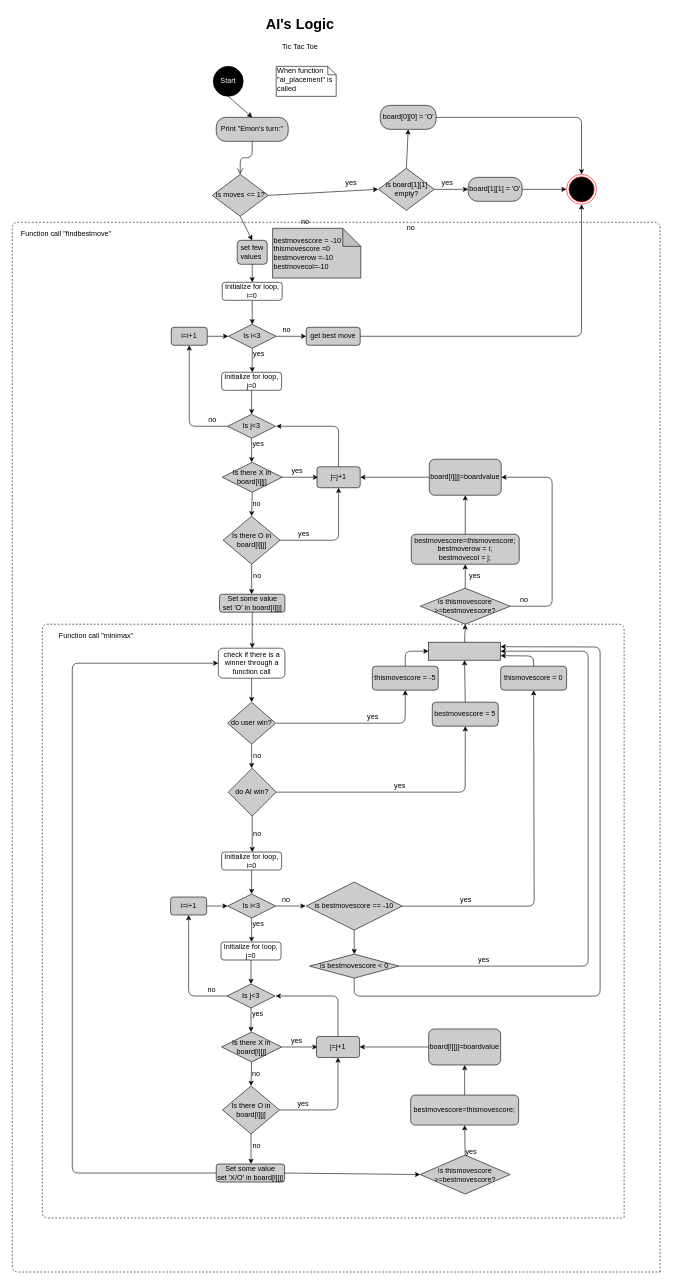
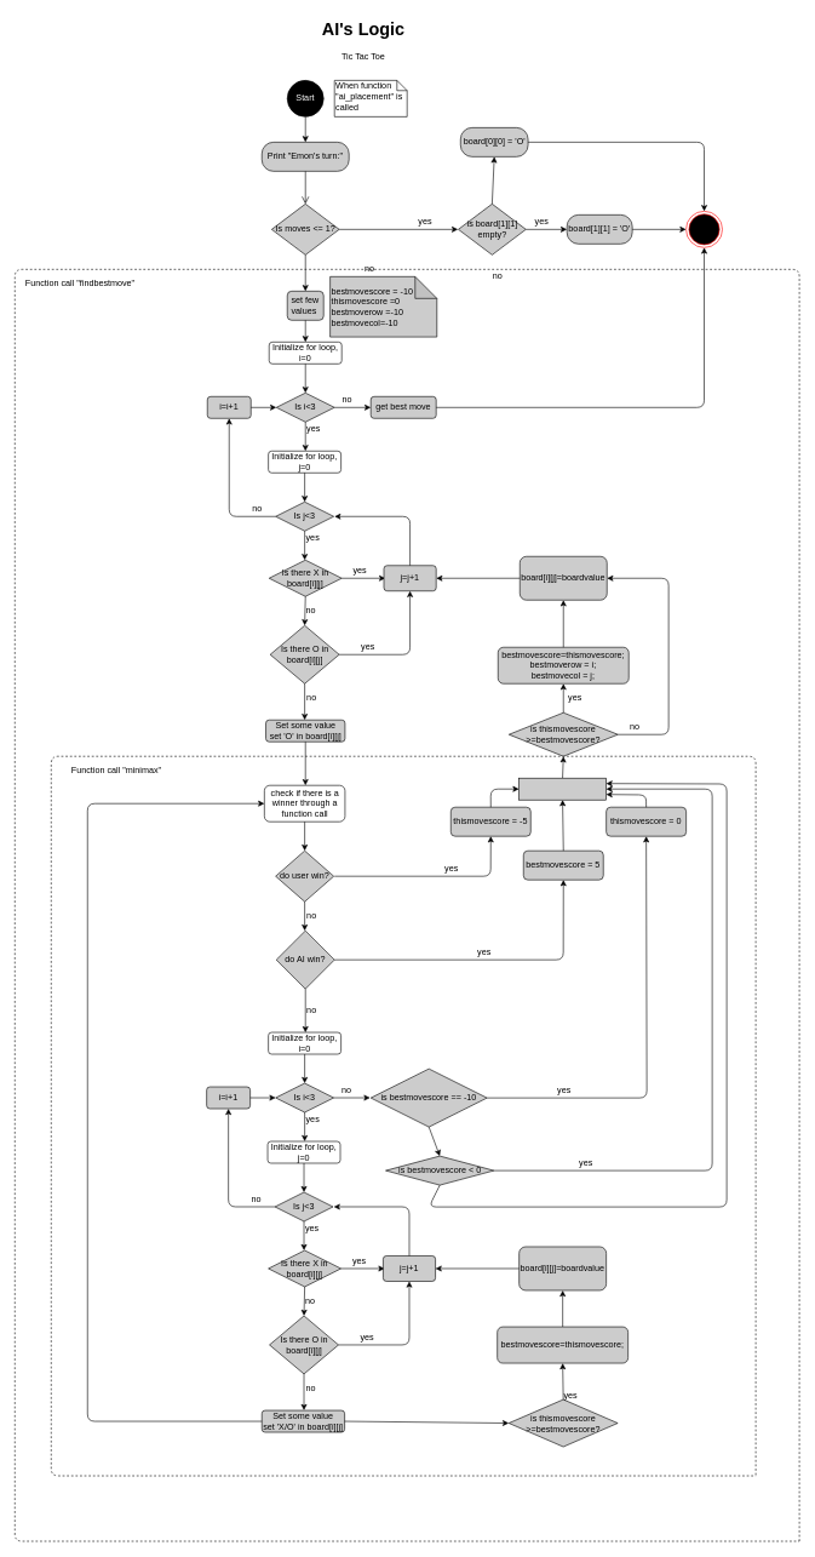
- <mxCell id="2" value="&lt;font color=&quot;#ffffff&quot;&gt;Start&lt;/font&gt;" style="ellipse;whiteSpace=wrap;html=1;aspect=fixed;fillColor=#000000;" vertex="1" parent="1"><mxGeometry x="355" y="110" width="50" height="50" as="geometry" /></mxCell>
+ <mxCell id="2" value="&lt;font color=&quot;#ffffff&quot;&gt;Start&lt;/font&gt;" style="ellipse;whiteSpace=wrap;html=1;aspect=fixed;fillColor=#000000;" vertex="1" parent="1"><mxGeometry x="395" y="110" width="50" height="50" as="geometry" /></mxCell>
- <mxCell id="9" value="Is moves &amp;lt;= 1?" style="rhombus;whiteSpace=wrap;html=1;strokeColor=#000000;fillColor=#CCCCCC;" vertex="1" parent="1"><mxGeometry x="353.5" y="290" width="93" height="70" as="geometry" /></mxCell>
+ <mxCell id="9" value="Is moves &amp;lt;= 1?" style="rhombus;whiteSpace=wrap;html=1;strokeColor=#000000;fillColor=#CCCCCC;" vertex="1" parent="1"><mxGeometry x="373.5" y="280" width="93" height="70" as="geometry" /></mxCell>
- <mxCell id="128" value="is&amp;nbsp;bestmovescore &amp;lt; 0" style="rhombus;whiteSpace=wrap;html=1;strokeColor=#000000;fillColor=#CCCCCC;" vertex="1" parent="1"><mxGeometry x="515.5" y="1590" width="149" height="40" as="geometry" /></mxCell>
+ <mxCell id="128" value="is&amp;nbsp;bestmovescore &amp;lt; 0" style="rhombus;whiteSpace=wrap;html=1;strokeColor=#000000;fillColor=#CCCCCC;" vertex="1" parent="1"><mxGeometry x="530.5" y="1590" width="149" height="40" as="geometry" /></mxCell>
